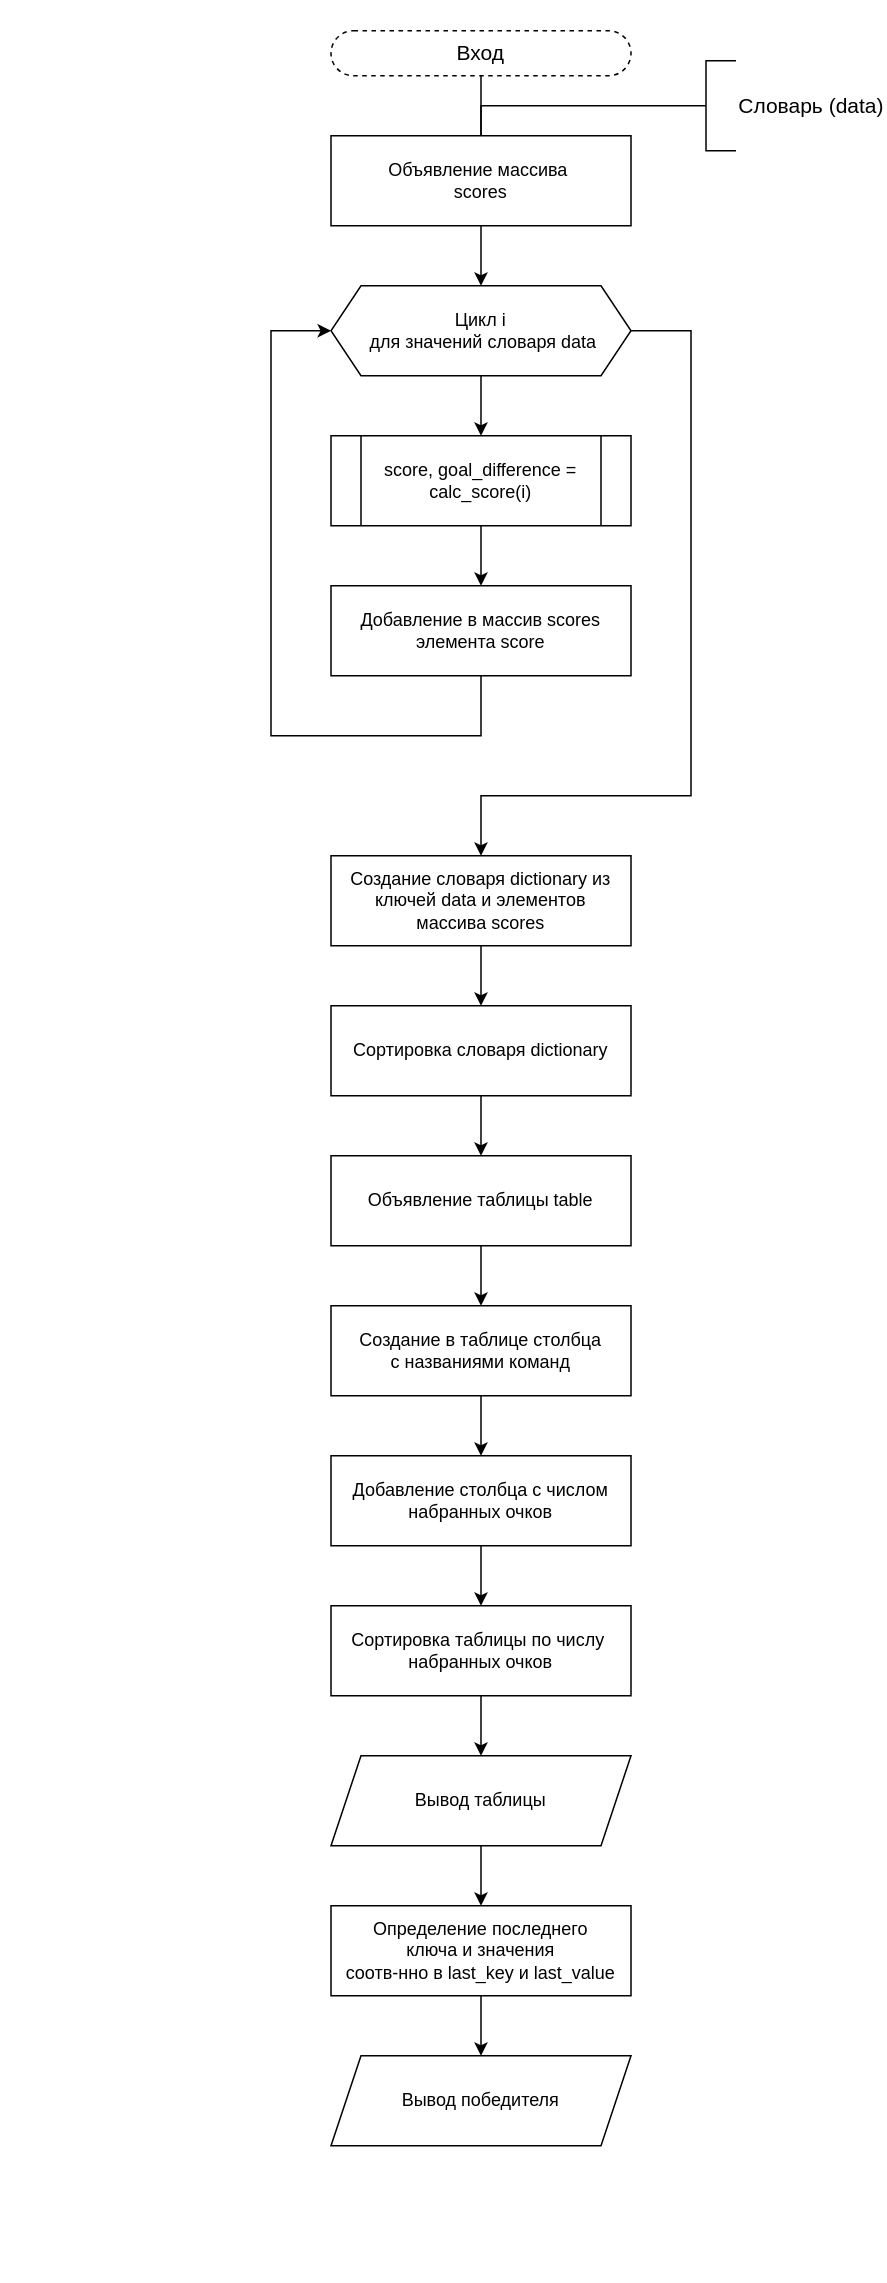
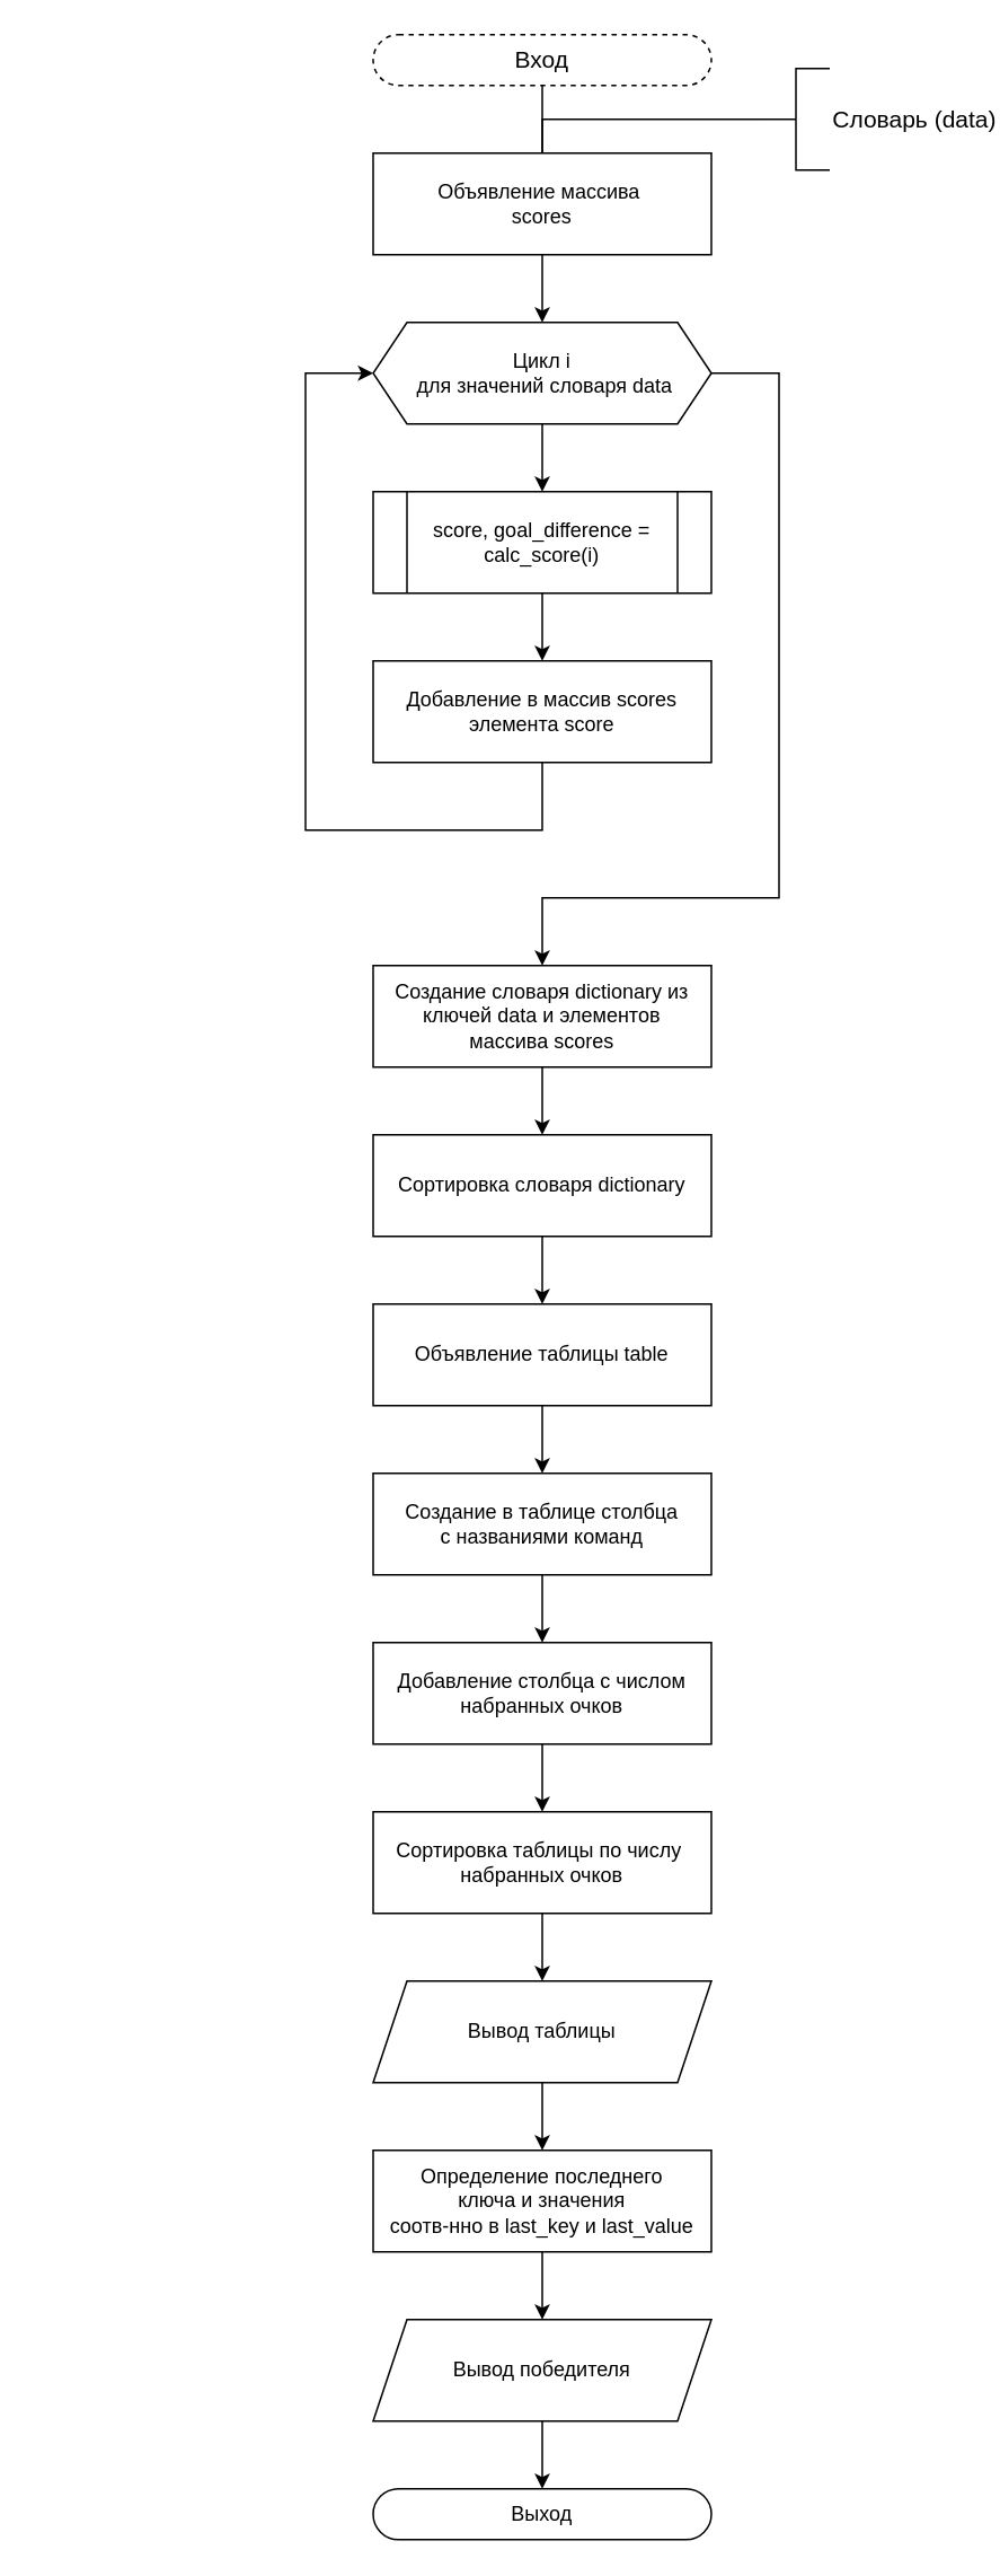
+ <mxCell id="42" style="edgeStyle=orthogonalEdgeStyle;rounded=0;orthogonalLoop=1;jettySize=auto;html=1;entryX=0.5;entryY=0;entryDx=0;entryDy=0;" edge="1" parent="1" source="43" target="44"><mxGeometry relative="1" as="geometry" /></mxCell>
+ <mxCell id="44" value="Выход" style="rounded=1;whiteSpace=wrap;html=1;arcSize=50;" vertex="1" parent="1"><mxGeometry x="220" y="1470" width="200" height="30" as="geometry" /></mxCell>
